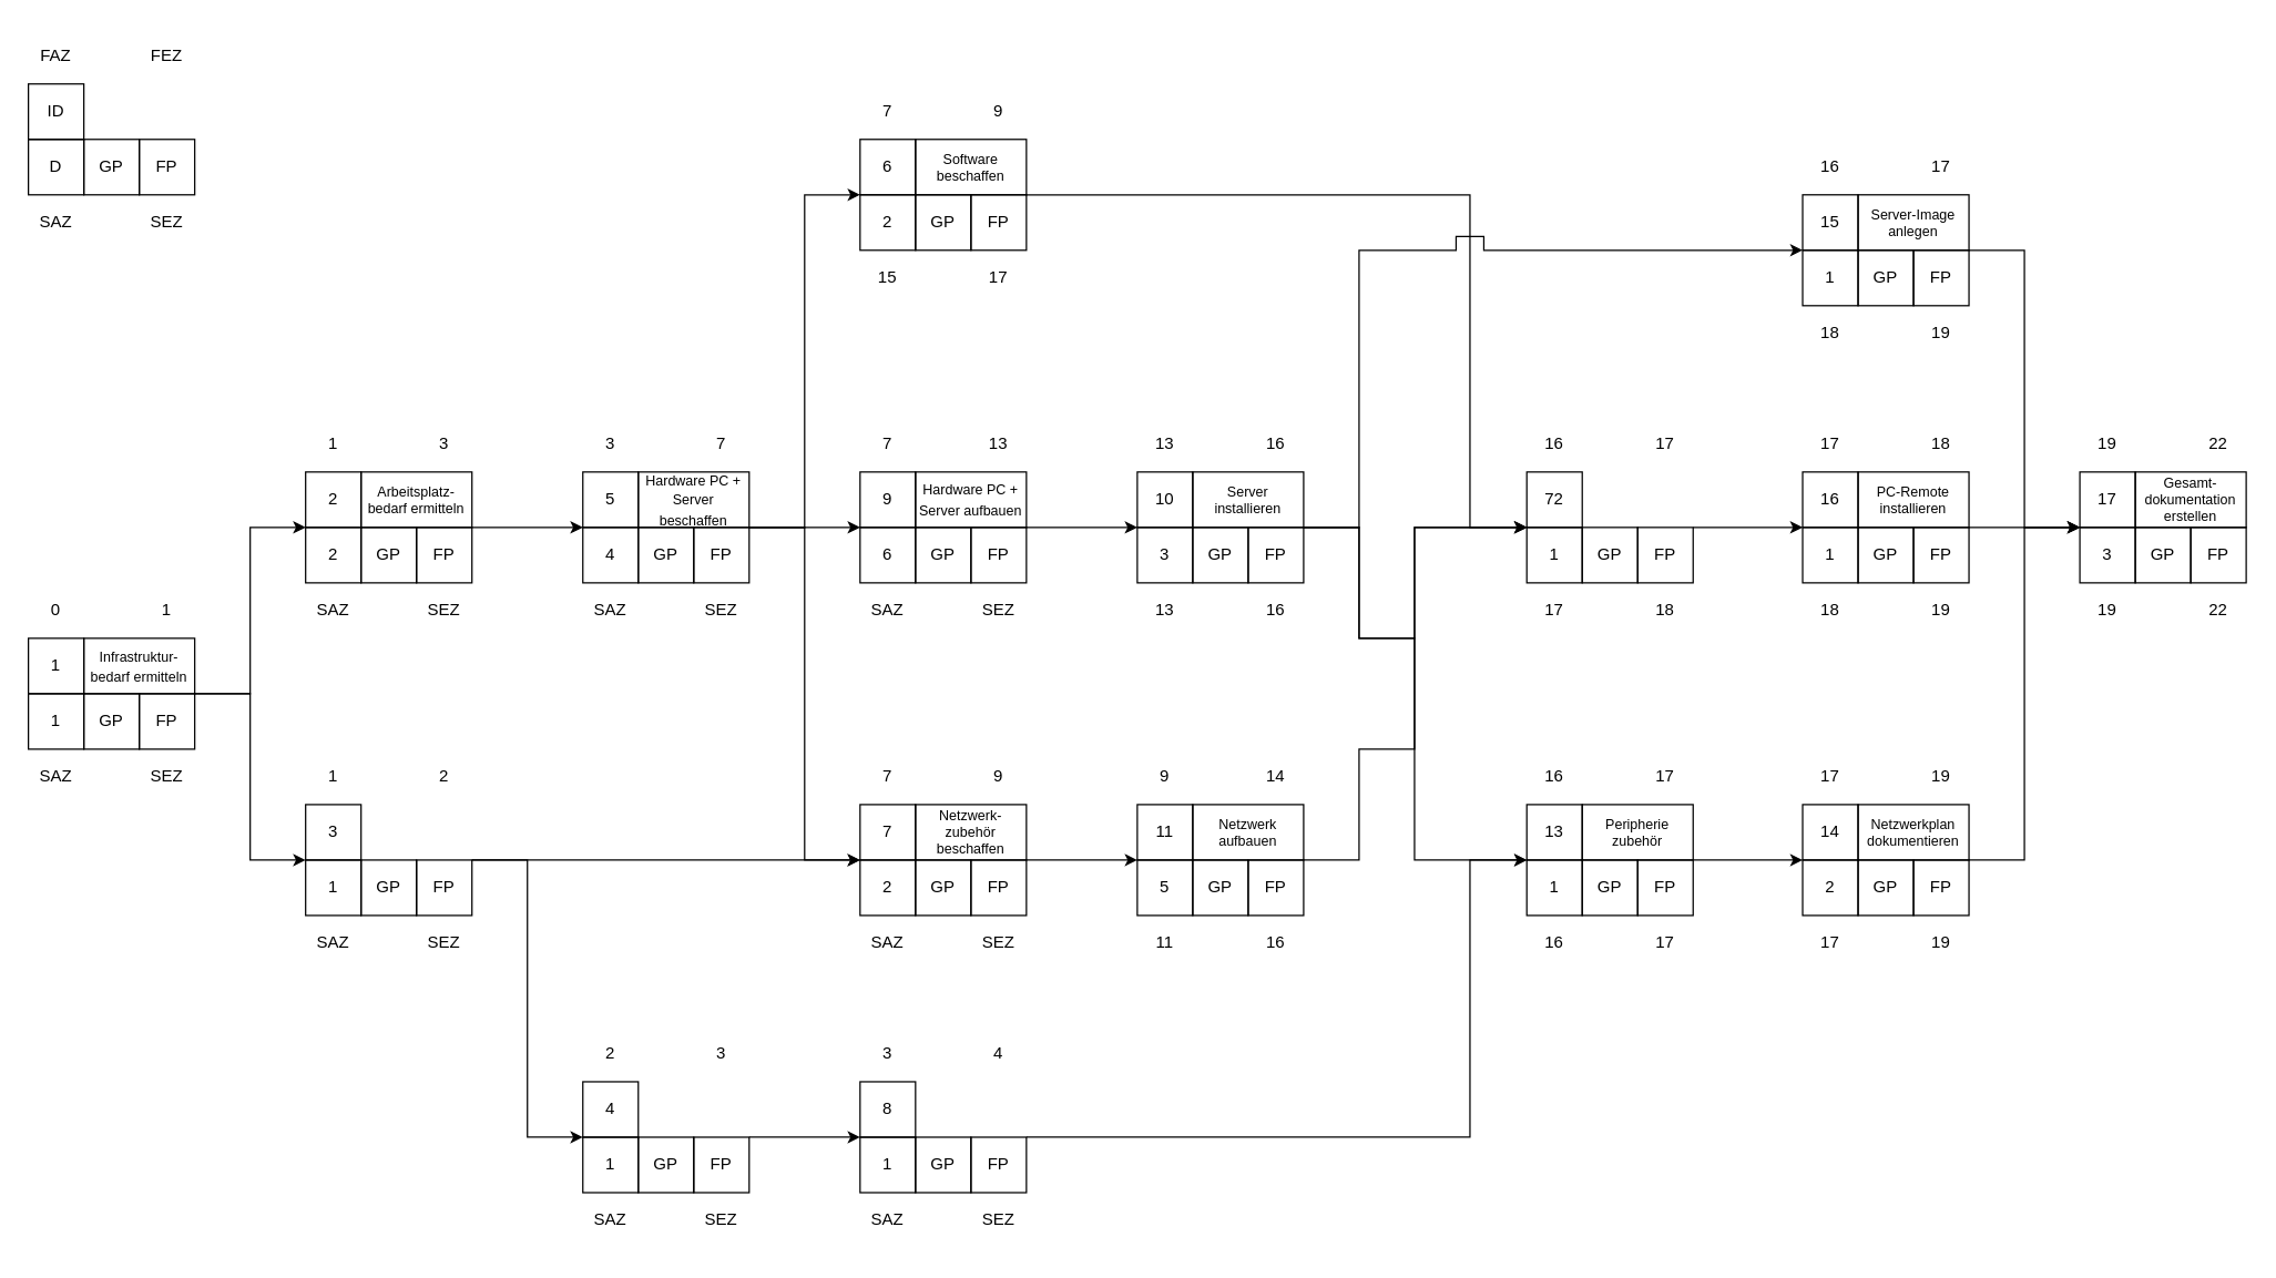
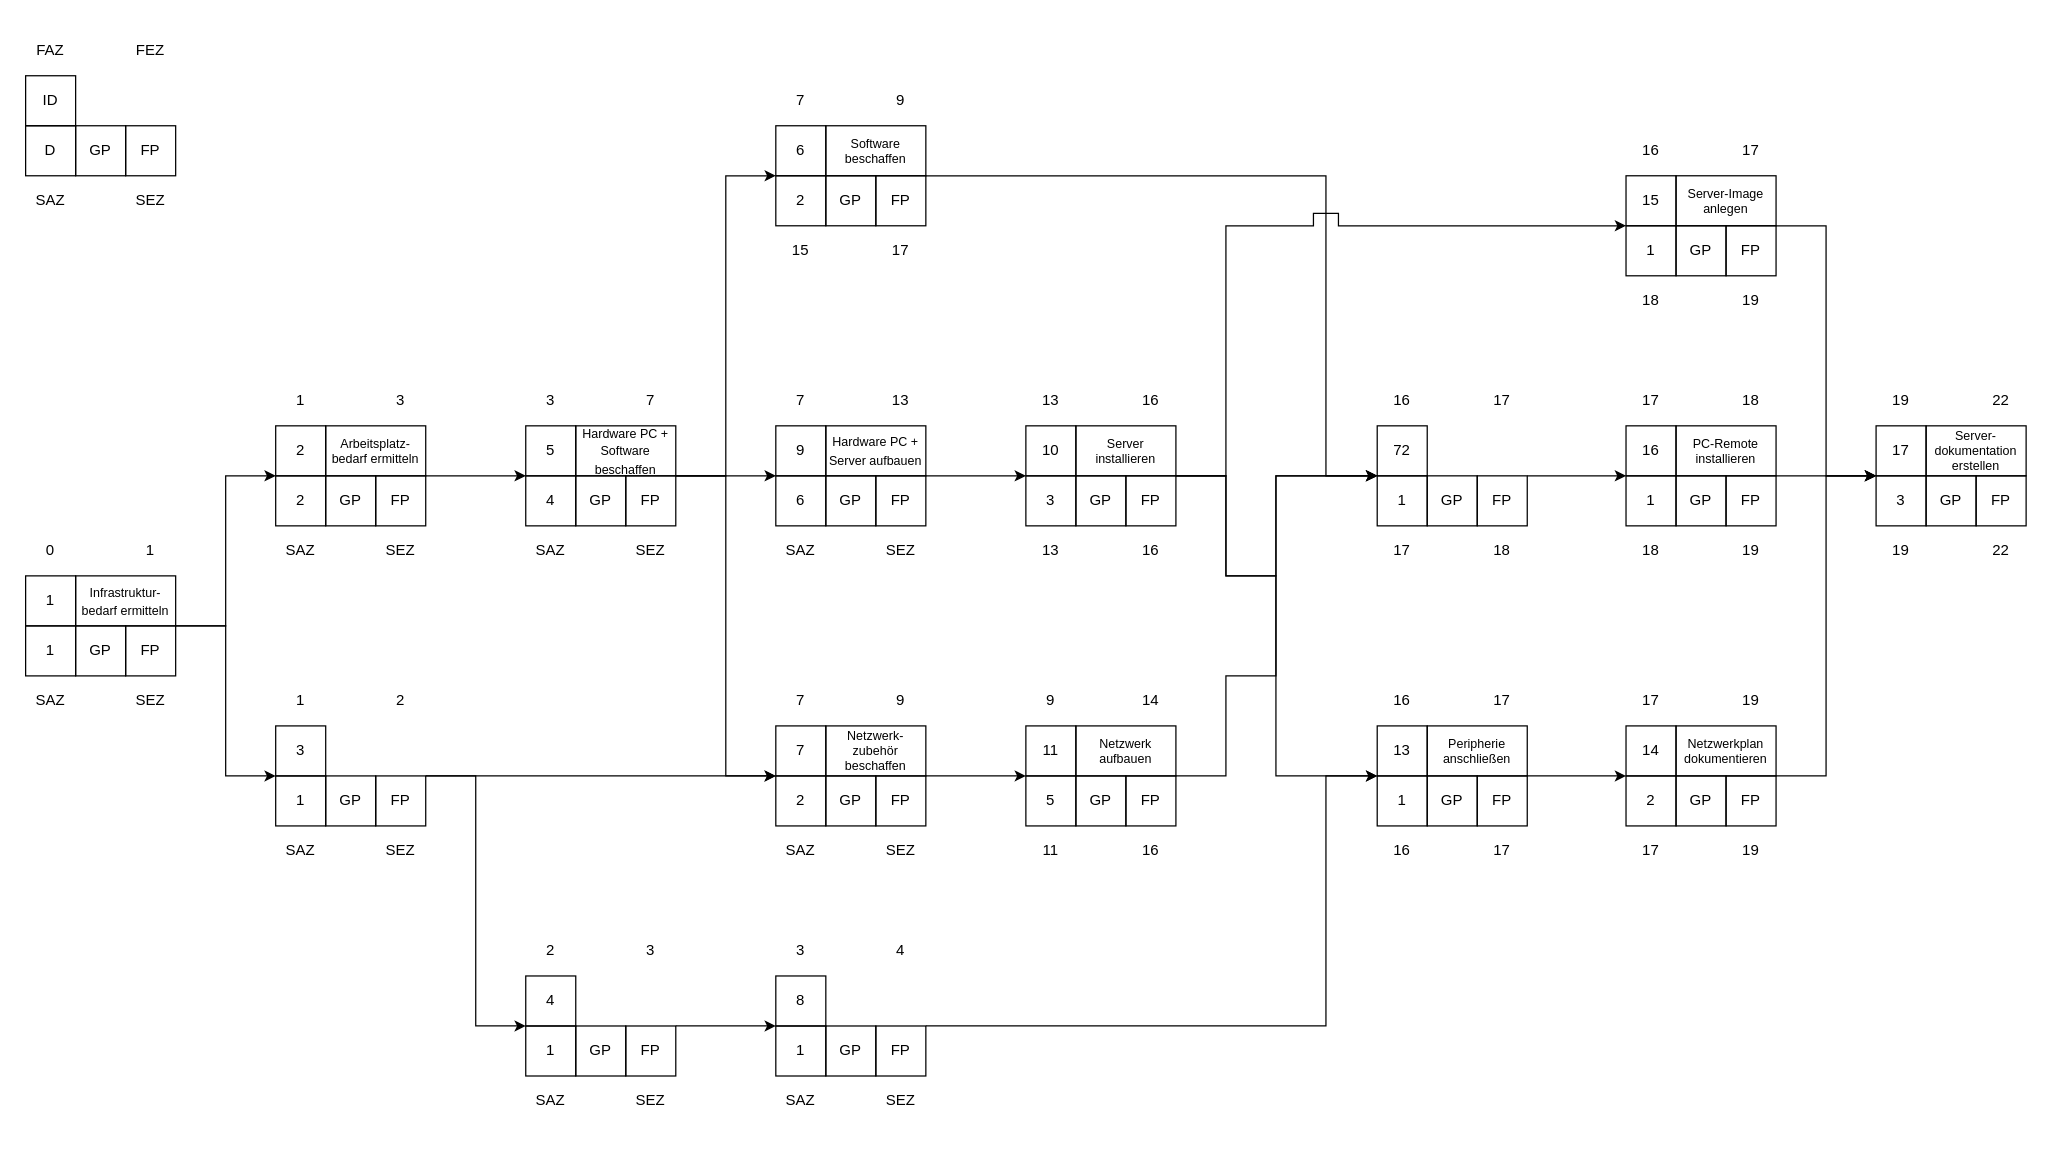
- <mxCell id="49" value="&lt;font size=&quot;1&quot;&gt;Hardware PC + Server beschaffen&lt;/font&gt;" style="rounded=0;whiteSpace=wrap;html=1;strokeColor=default;align=center;verticalAlign=middle;fontFamily=Helvetica;fontSize=12;fontColor=default;fillColor=none;container=0;" vertex="1" parent="46"><mxGeometry x="40" y="40" width="80" height="40" as="geometry" /></mxCell>
+ <mxCell id="49" value="&lt;font size=&quot;1&quot;&gt;Hardware PC + Software beschaffen&lt;/font&gt;" style="rounded=0;whiteSpace=wrap;html=1;strokeColor=default;align=center;verticalAlign=middle;fontFamily=Helvetica;fontSize=12;fontColor=default;fillColor=none;container=0;" vertex="1" parent="46"><mxGeometry x="40" y="40" width="80" height="40" as="geometry" /></mxCell>
- <mxCell id="206" value="&lt;font&gt;Gesamt-dokumentation erstellen&lt;/font&gt;" style="rounded=0;whiteSpace=wrap;html=1;strokeColor=default;align=center;verticalAlign=middle;fontFamily=Helvetica;fontSize=10;fontColor=default;fillColor=none;container=0;" vertex="1" parent="203"><mxGeometry x="40" y="40" width="80" height="40" as="geometry" /></mxCell>
+ <mxCell id="206" value="&lt;font&gt;Server-dokumentation erstellen&lt;/font&gt;" style="rounded=0;whiteSpace=wrap;html=1;strokeColor=default;align=center;verticalAlign=middle;fontFamily=Helvetica;fontSize=10;fontColor=default;fillColor=none;container=0;" vertex="1" parent="203"><mxGeometry x="40" y="40" width="80" height="40" as="geometry" /></mxCell>
- <mxCell id="157" value="&lt;font&gt;Peripherie zubehör&lt;/font&gt;" style="rounded=0;whiteSpace=wrap;html=1;strokeColor=default;align=center;verticalAlign=middle;fontFamily=Helvetica;fontSize=10;fontColor=default;fillColor=none;container=0;" vertex="1" parent="154"><mxGeometry x="40" y="40" width="80" height="40" as="geometry" /></mxCell>
+ <mxCell id="157" value="&lt;font&gt;Peripherie anschließen&lt;/font&gt;" style="rounded=0;whiteSpace=wrap;html=1;strokeColor=default;align=center;verticalAlign=middle;fontFamily=Helvetica;fontSize=10;fontColor=default;fillColor=none;container=0;" vertex="1" parent="154"><mxGeometry x="40" y="40" width="80" height="40" as="geometry" /></mxCell>
